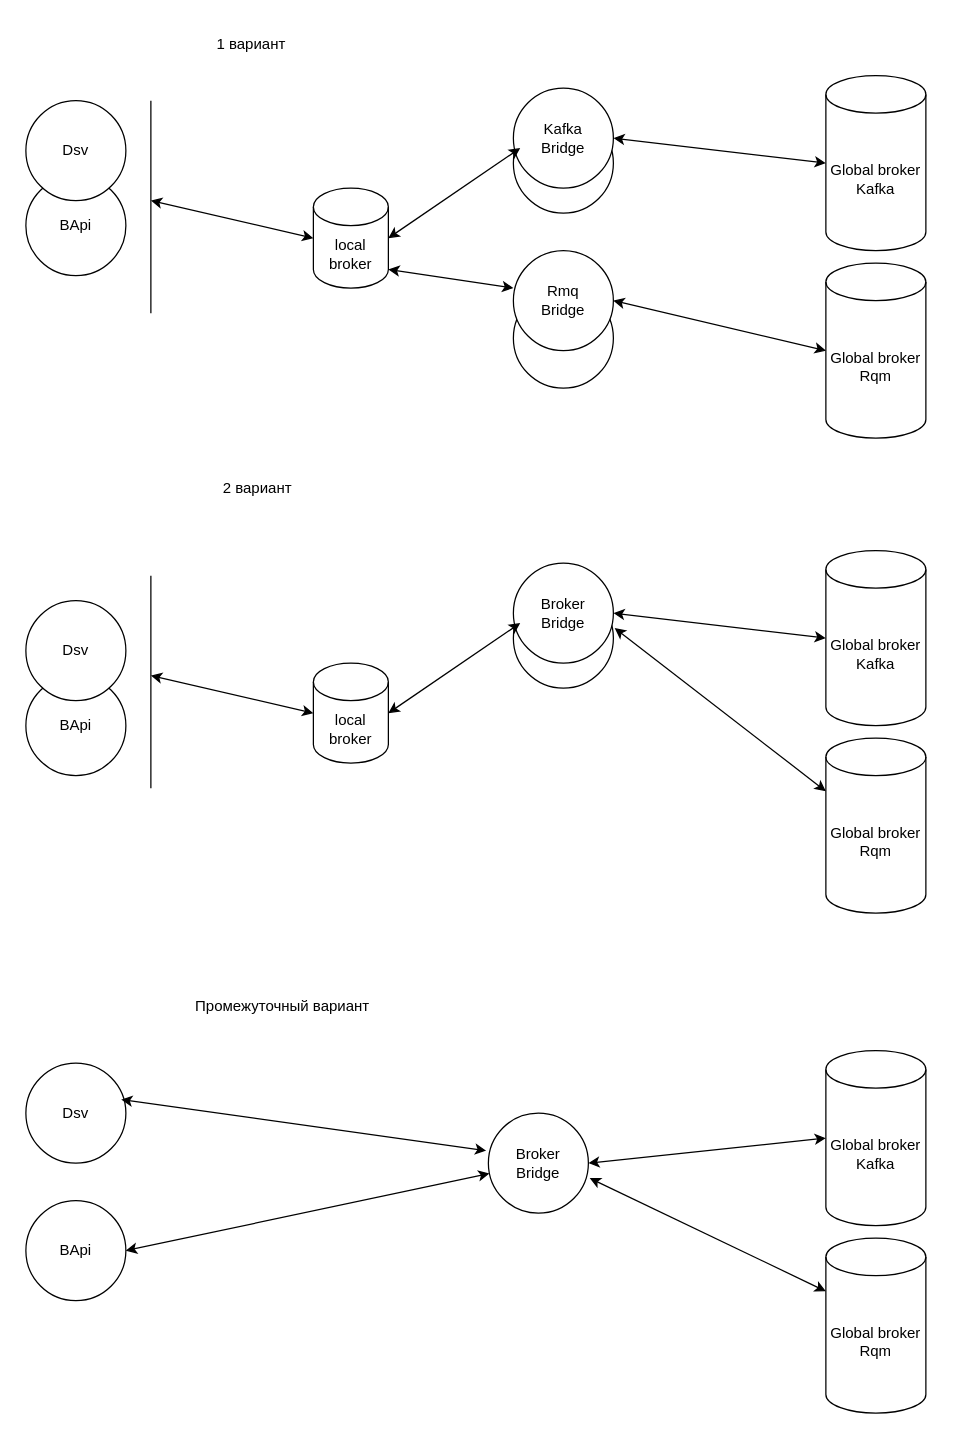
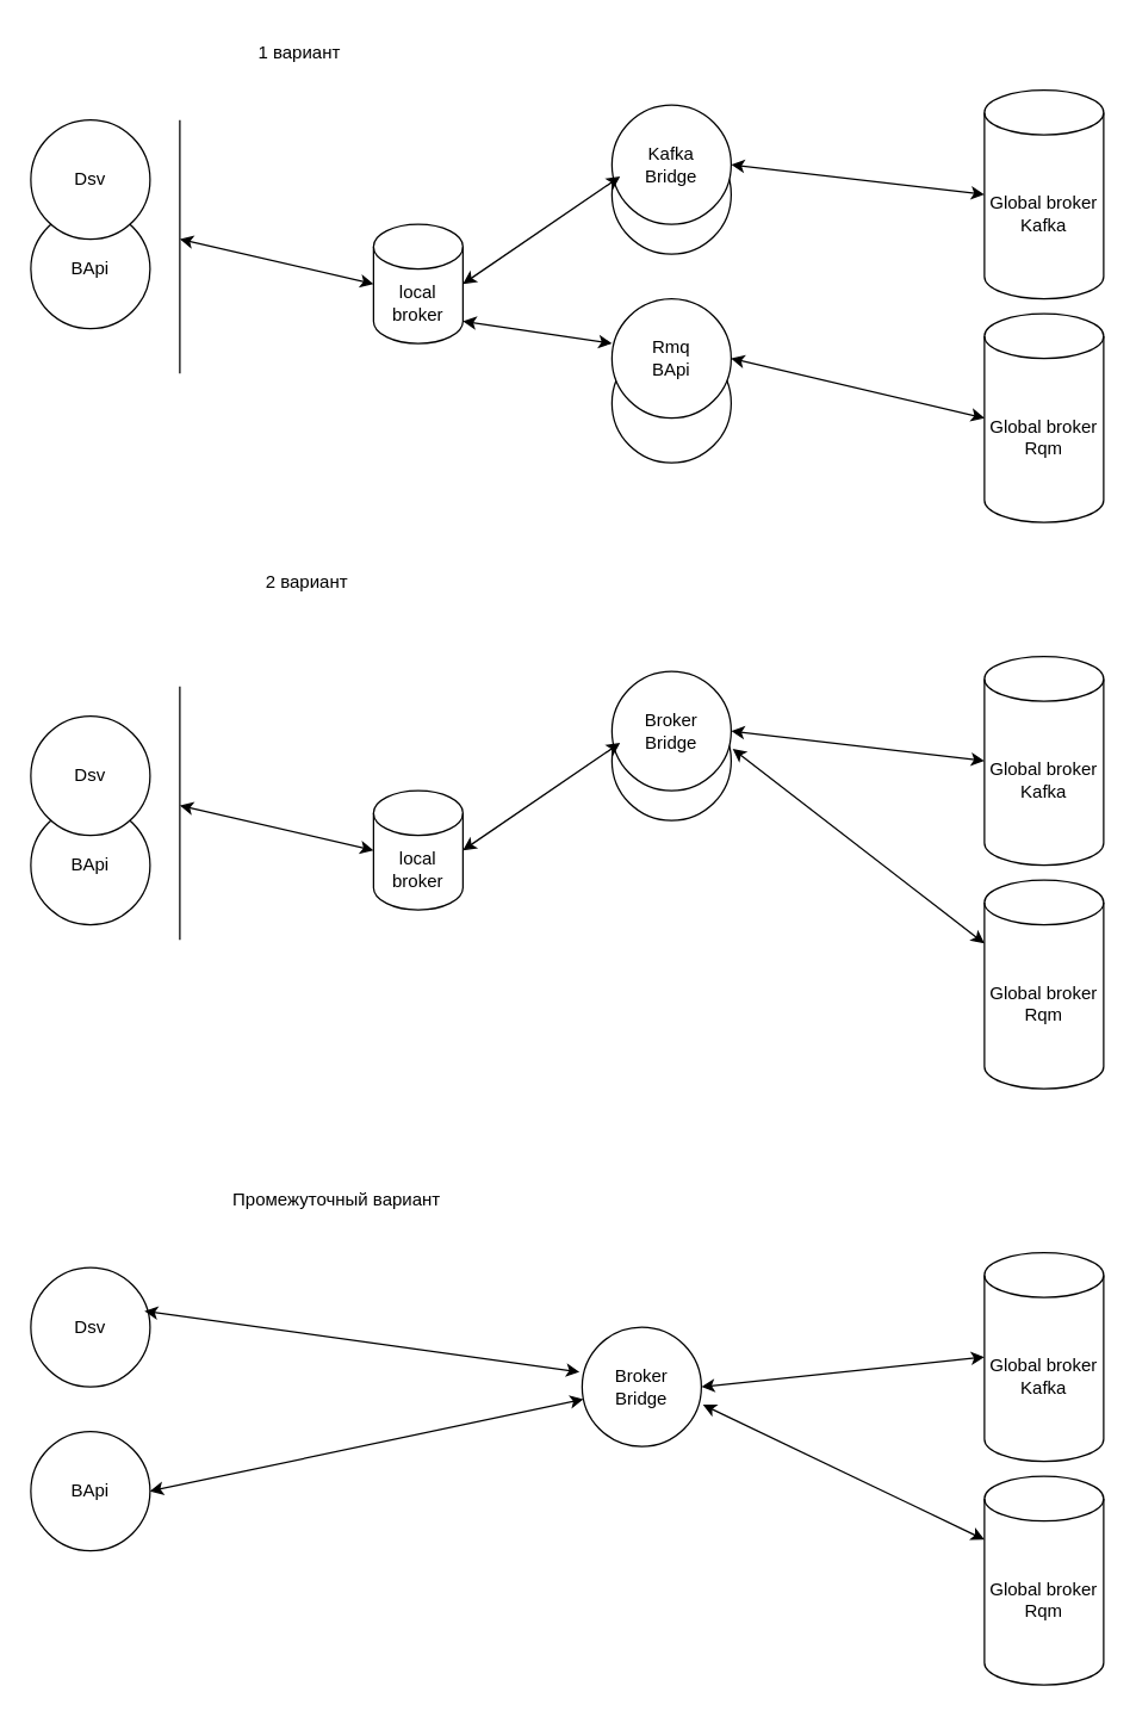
- <mxCell id="13" value="Rmq&lt;br&gt;Bridge" style="ellipse;whiteSpace=wrap;html=1;aspect=fixed;" vertex="1" parent="1"><mxGeometry x="410" y="200" width="80" height="80" as="geometry" /></mxCell>
+ <mxCell id="13" value="Rmq&lt;br&gt;BApi" style="ellipse;whiteSpace=wrap;html=1;aspect=fixed;" vertex="1" parent="1"><mxGeometry x="410" y="200" width="80" height="80" as="geometry" /></mxCell>
